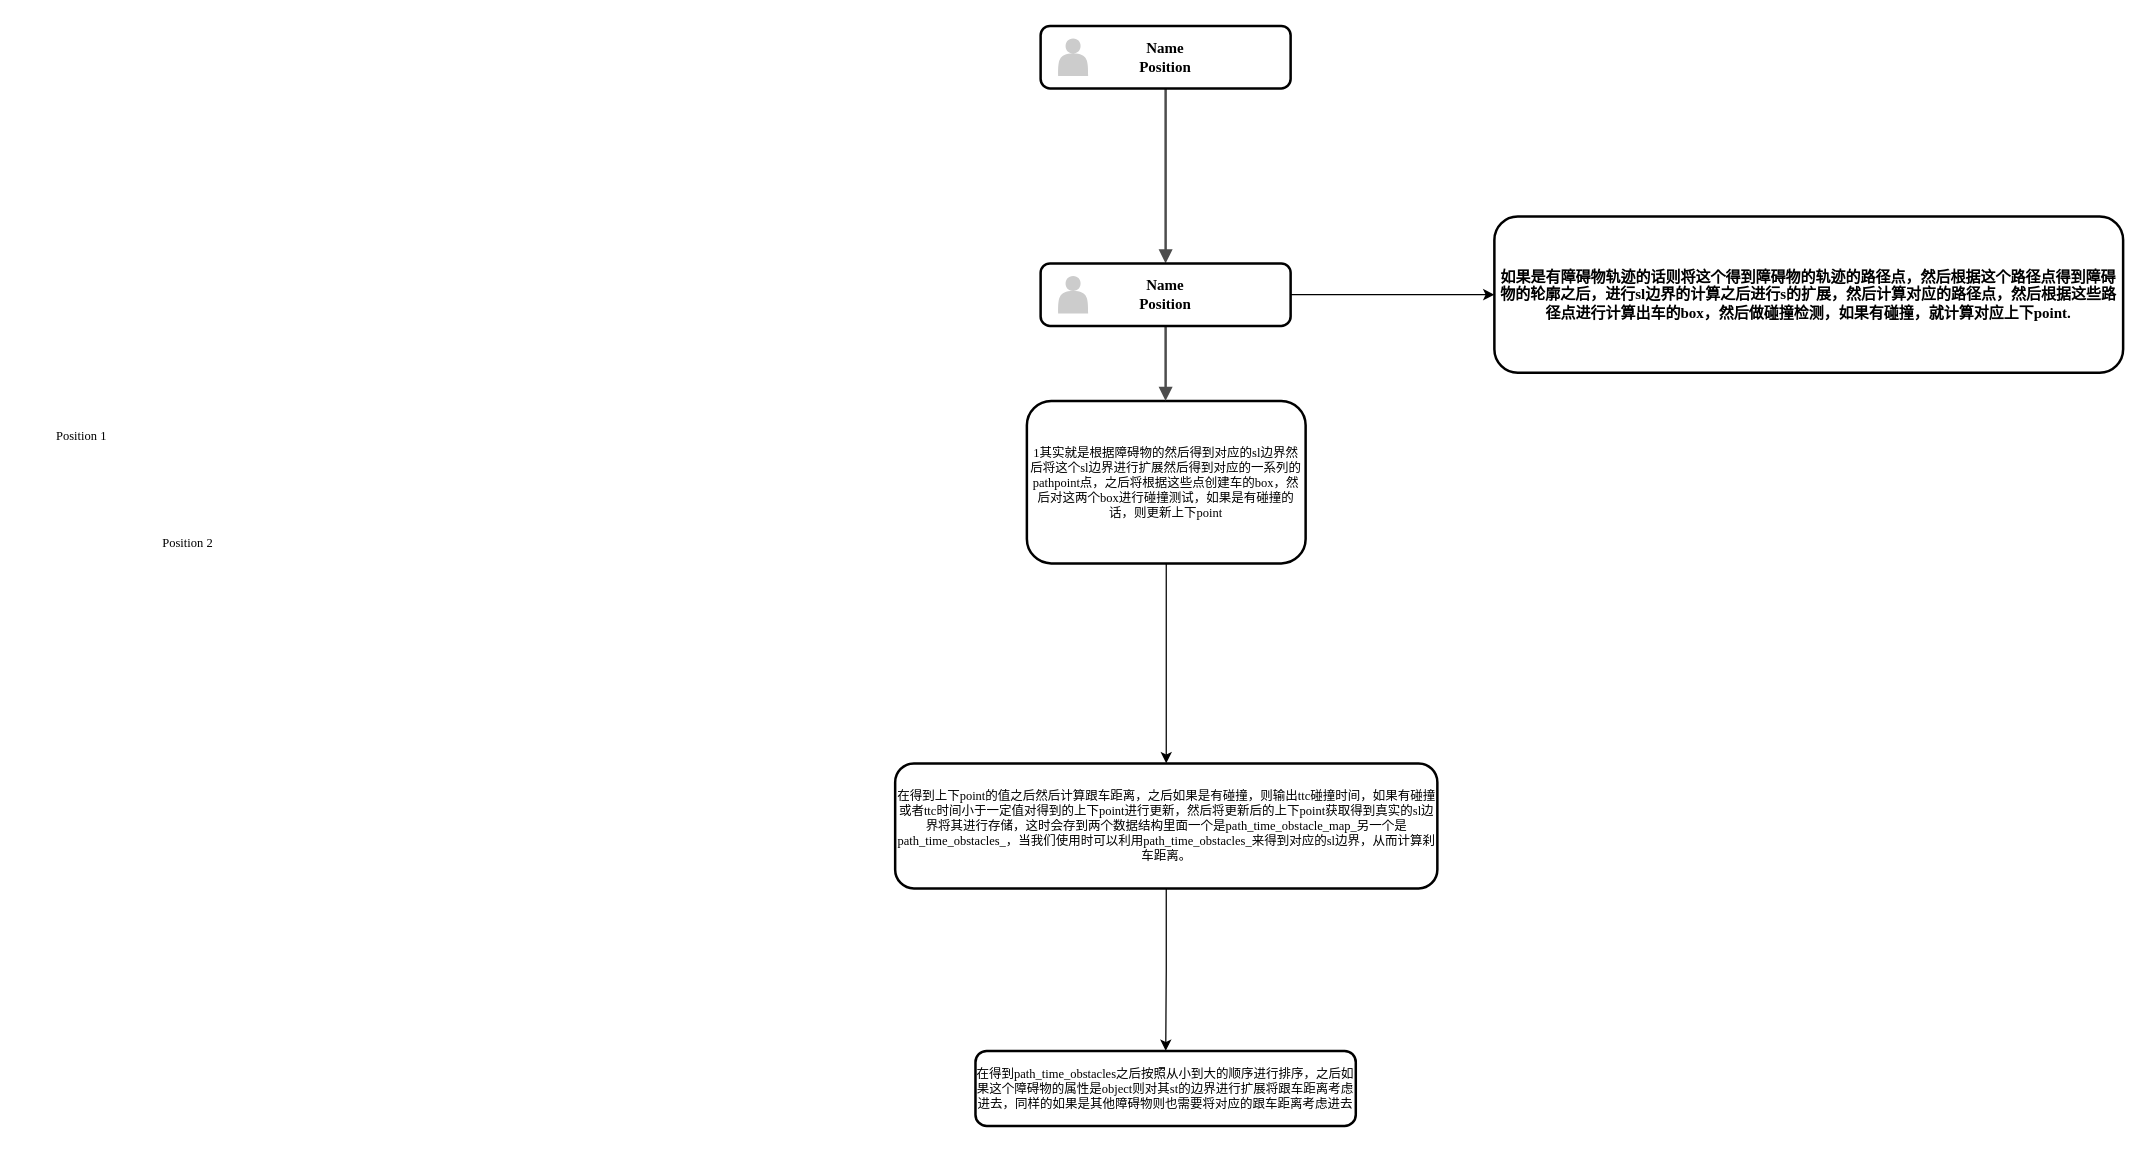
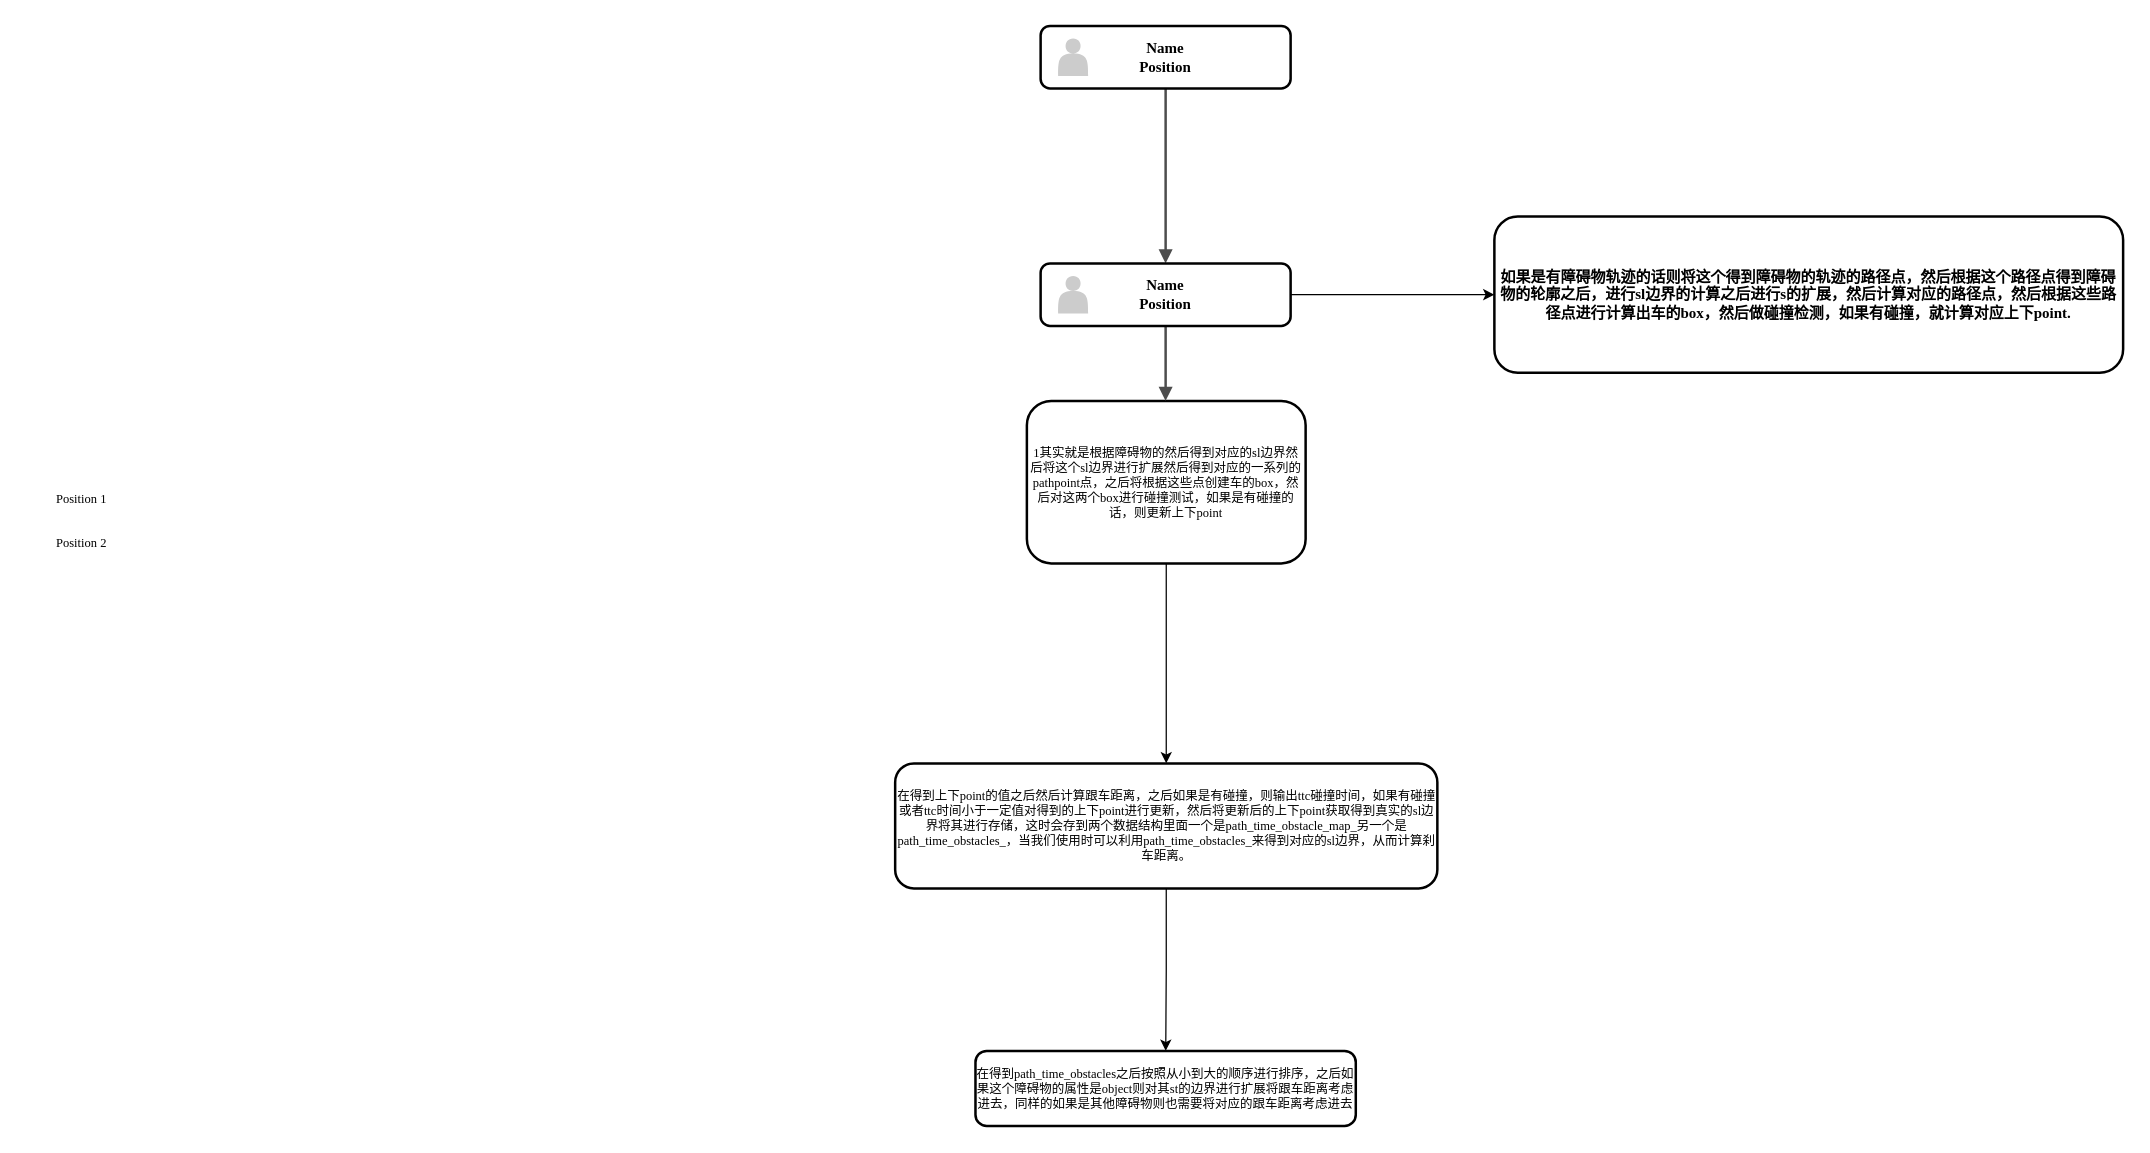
- <mxCell id="6" value="Position 1" style="text;html=1;strokeColor=none;fillColor=none;align=center;verticalAlign=middle;whiteSpace=wrap;rounded=1;shadow=0;comic=0;fontFamily=Verdana;fontSize=10;" parent="1" vertex="1"><mxGeometry x="20" y="335" width="90" height="25" as="geometry" /></mxCell>
+ <mxCell id="6" value="Position 1" style="text;html=1;strokeColor=none;fillColor=none;align=center;verticalAlign=middle;whiteSpace=wrap;rounded=1;shadow=0;comic=0;fontFamily=Verdana;fontSize=10;" parent="1" vertex="1"><mxGeometry x="20" y="385" width="90" height="25" as="geometry" /></mxCell>
- <mxCell id="7" value="Position 2" style="text;html=1;strokeColor=none;fillColor=none;align=center;verticalAlign=middle;whiteSpace=wrap;rounded=1;shadow=0;comic=0;fontFamily=Verdana;fontSize=10;" parent="1" vertex="1"><mxGeometry x="105" y="420" width="90" height="25" as="geometry" /></mxCell>
+ <mxCell id="7" value="Position 2" style="text;html=1;strokeColor=none;fillColor=none;align=center;verticalAlign=middle;whiteSpace=wrap;rounded=1;shadow=0;comic=0;fontFamily=Verdana;fontSize=10;" parent="1" vertex="1"><mxGeometry x="20" y="420" width="90" height="25" as="geometry" /></mxCell>
